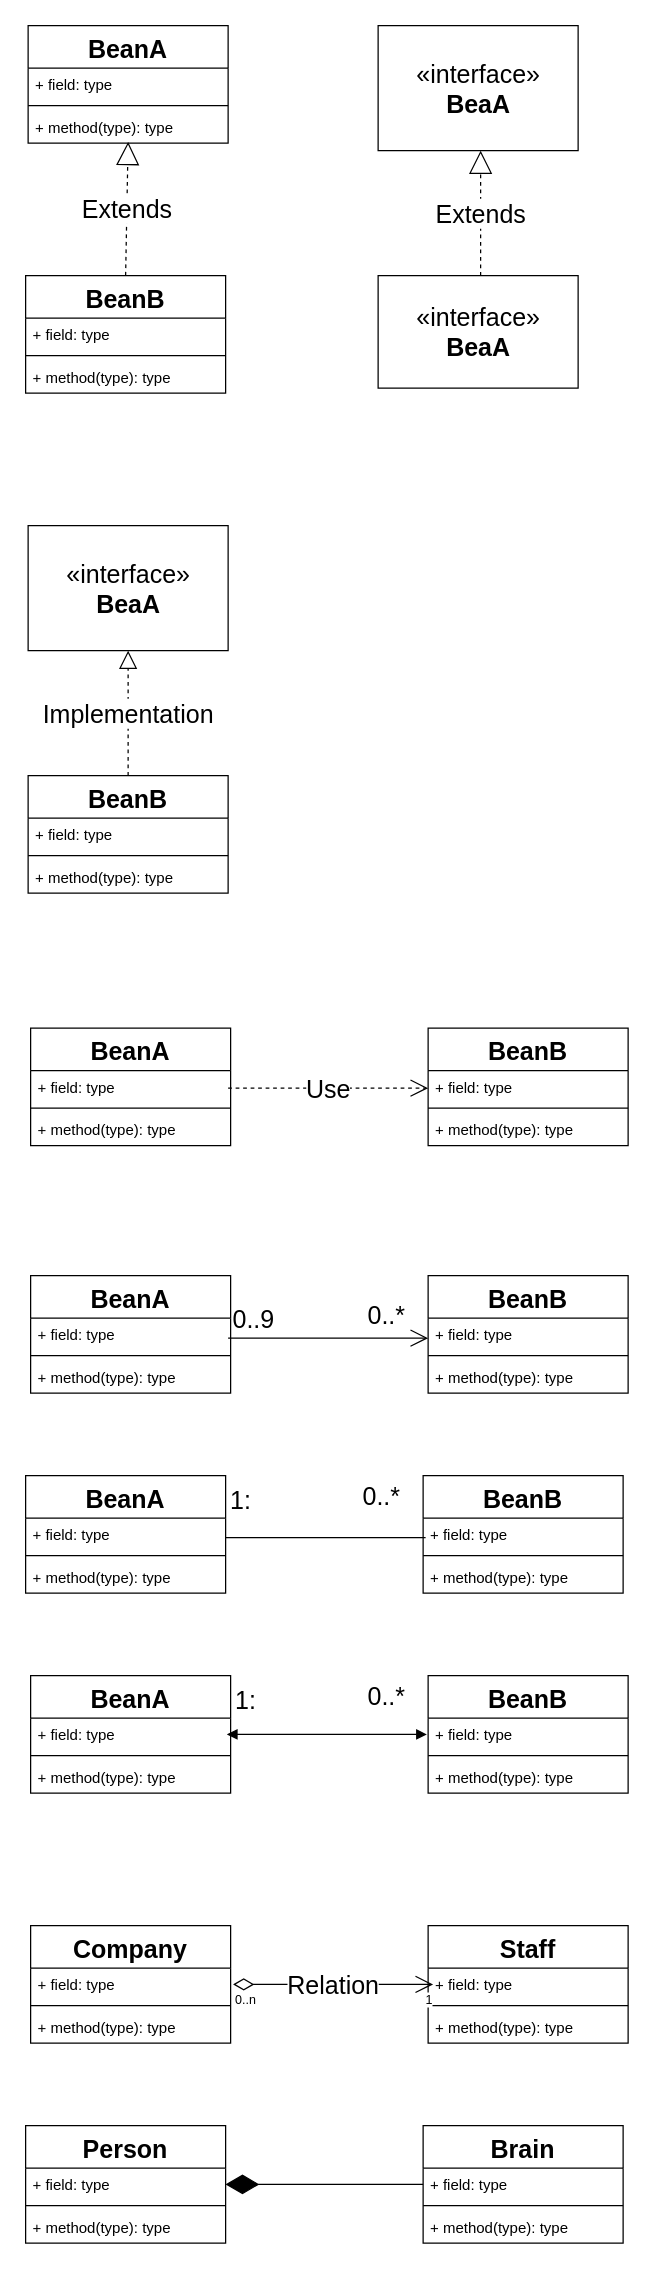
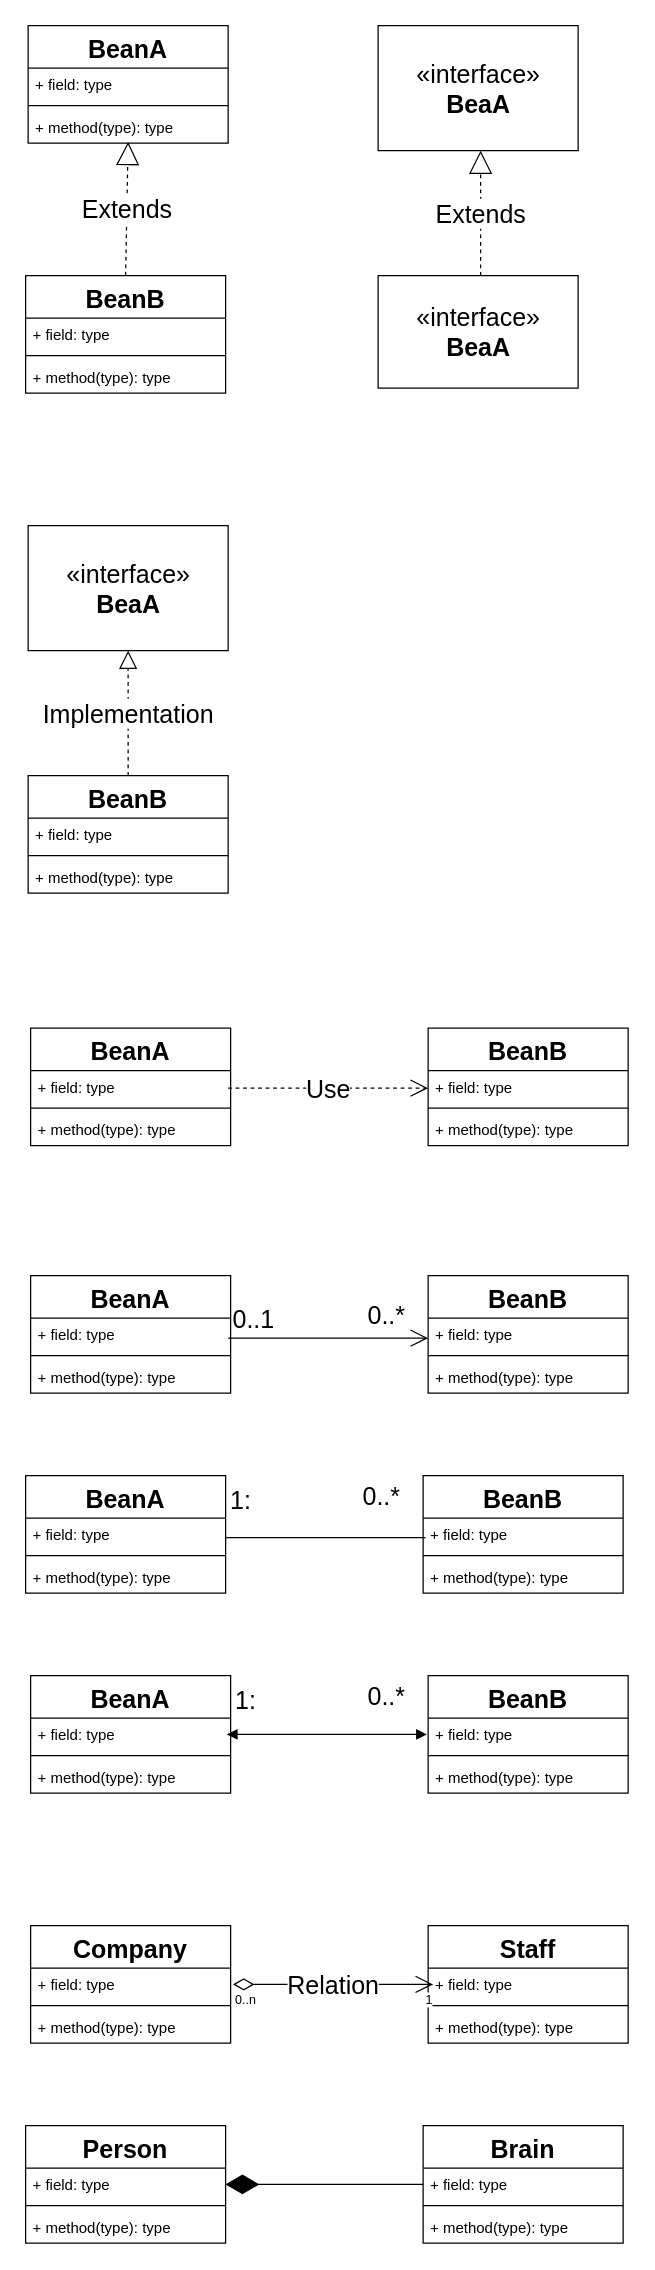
- <mxCell id="39" value="0..9" style="text;html=1;resizable=0;points=[];autosize=1;align=left;verticalAlign=top;spacingTop=-4;fontSize=20;" vertex="1" parent="1"><mxGeometry x="184" y="1040" width="50" height="30" as="geometry" /></mxCell>
+ <mxCell id="39" value="0..1" style="text;html=1;resizable=0;points=[];autosize=1;align=left;verticalAlign=top;spacingTop=-4;fontSize=20;" vertex="1" parent="1"><mxGeometry x="184" y="1040" width="50" height="30" as="geometry" /></mxCell>
